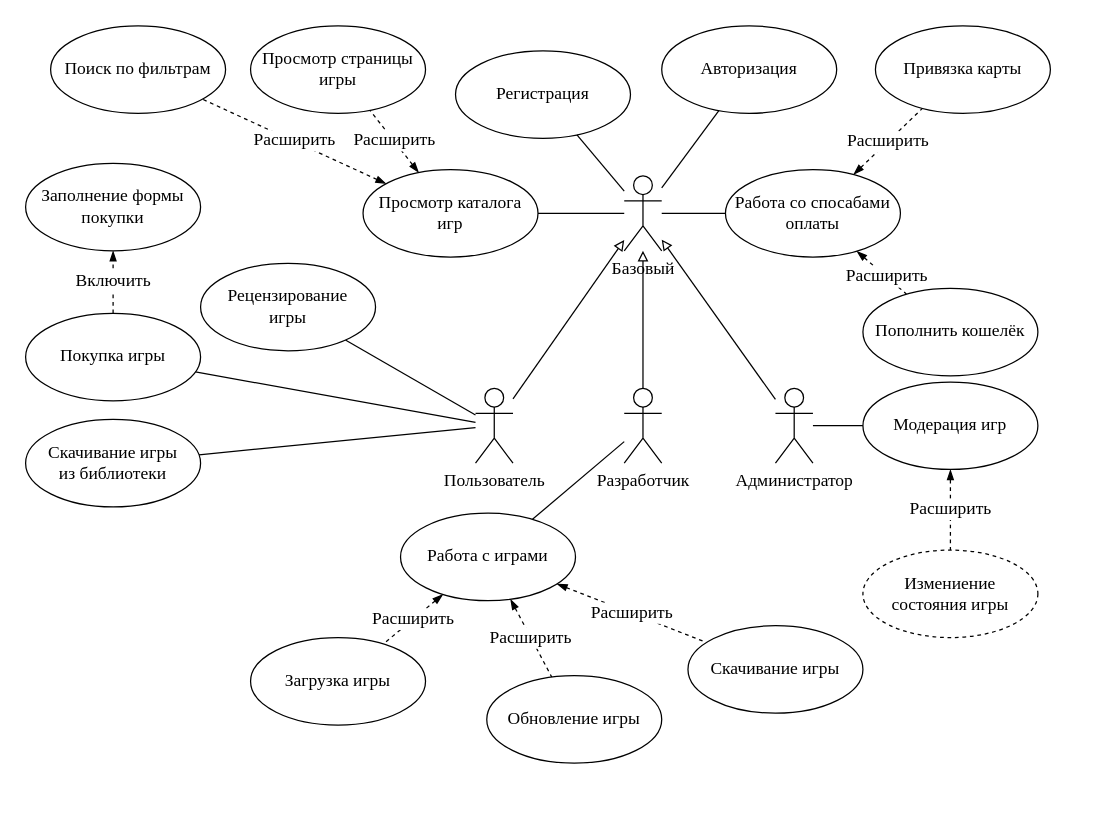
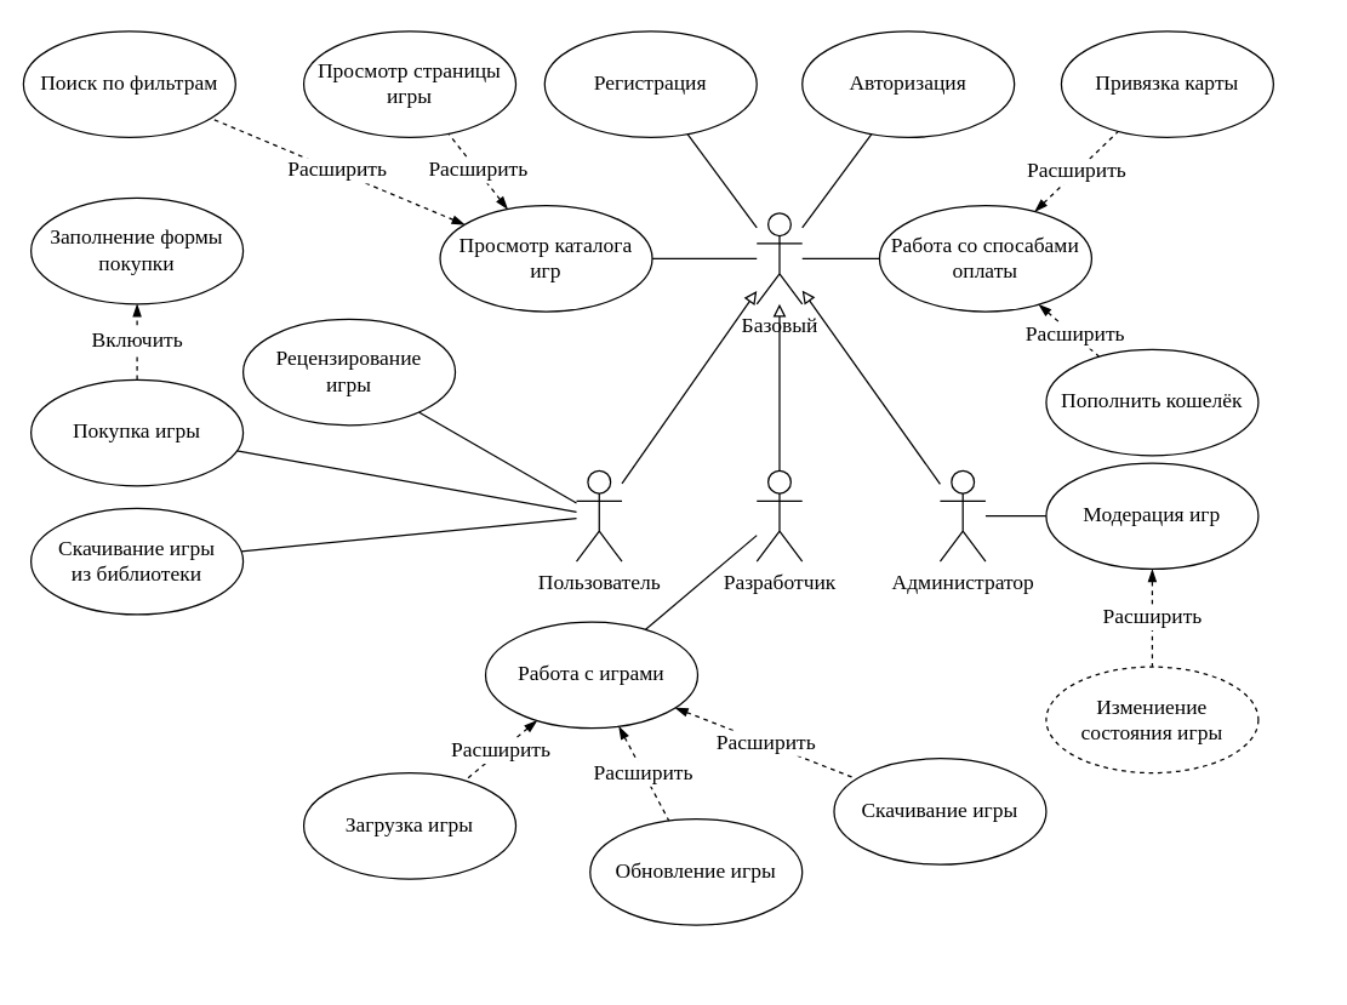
- <mxCell id="40" value="Поиск по фильтрам" style="ellipse;whiteSpace=wrap;html=1;fontFamily=Times New Roman;fontSize=14;" parent="1" vertex="1"><mxGeometry x="40" y="20" width="140" height="70" as="geometry" /></mxCell>
+ <mxCell id="40" value="Поиск по фильтрам" style="ellipse;whiteSpace=wrap;html=1;fontFamily=Times New Roman;fontSize=14;" parent="1" vertex="1"><mxGeometry x="15" y="20" width="140" height="70" as="geometry" /></mxCell>
- <mxCell id="13" value="Регистрация" style="ellipse;whiteSpace=wrap;html=1;fontFamily=Times New Roman;fontSize=14;" parent="1" vertex="1"><mxGeometry x="364" y="40" width="140" height="70" as="geometry" /></mxCell>
+ <mxCell id="13" value="Регистрация" style="ellipse;whiteSpace=wrap;html=1;fontFamily=Times New Roman;fontSize=14;" parent="1" vertex="1"><mxGeometry x="359" y="20" width="140" height="70" as="geometry" /></mxCell>
